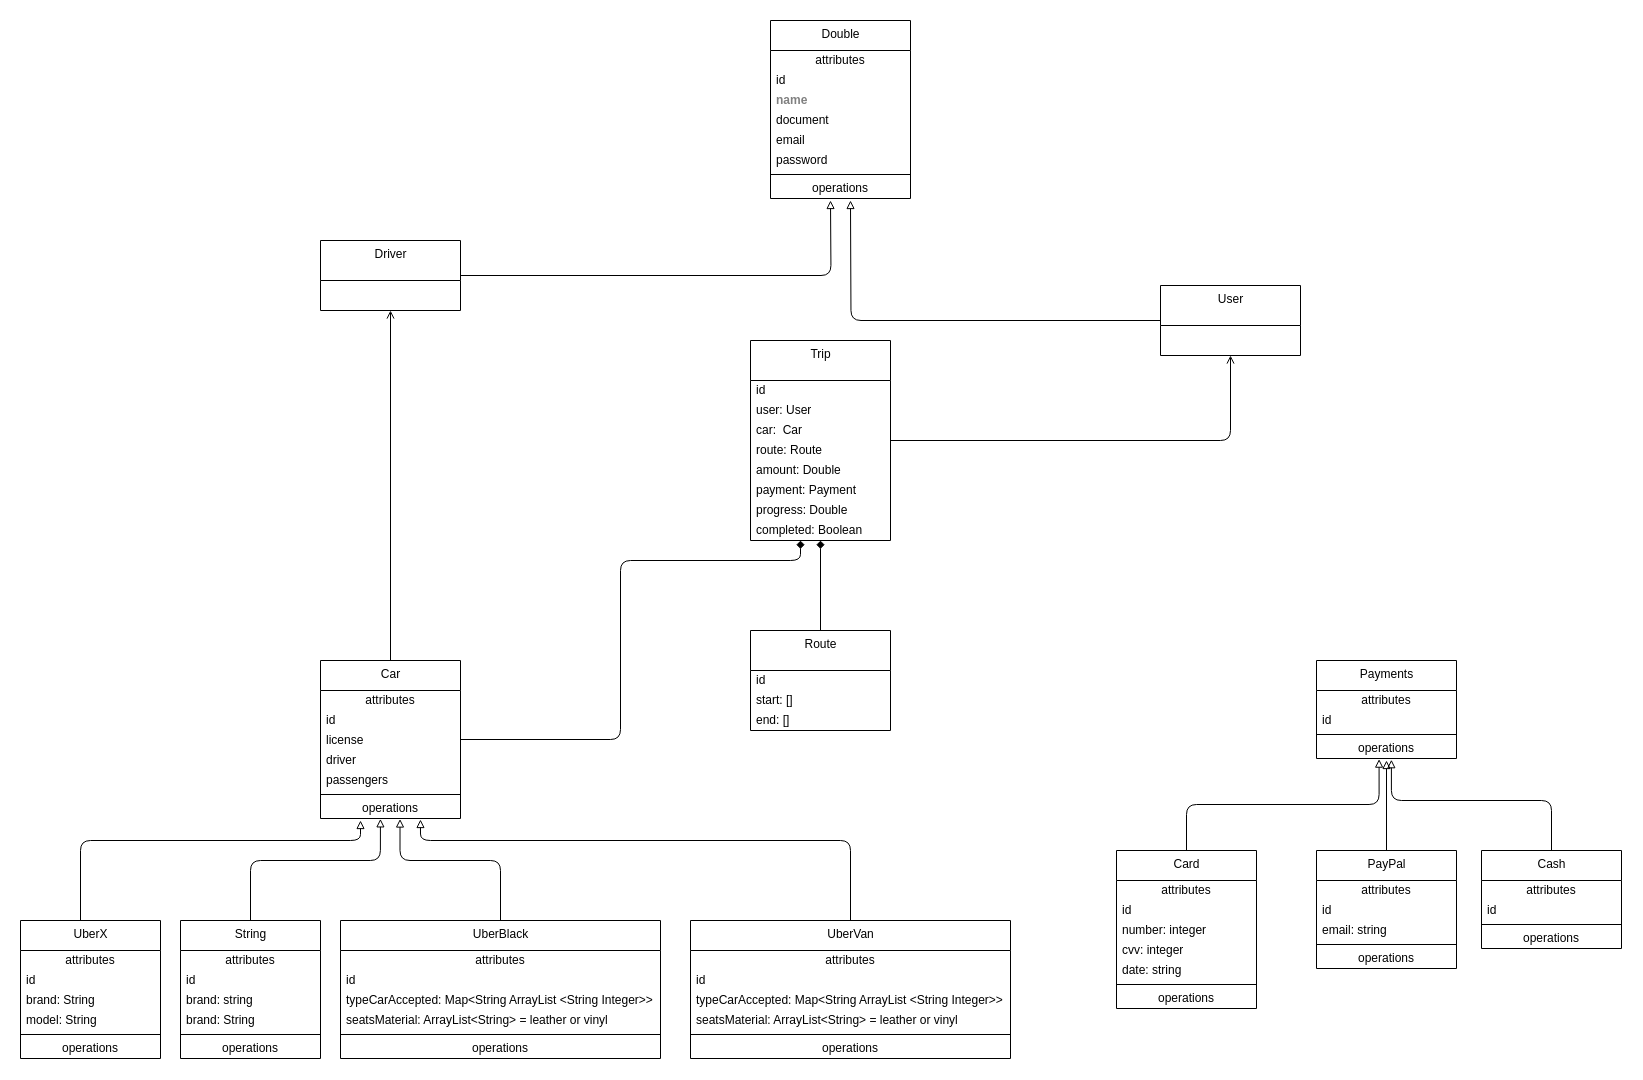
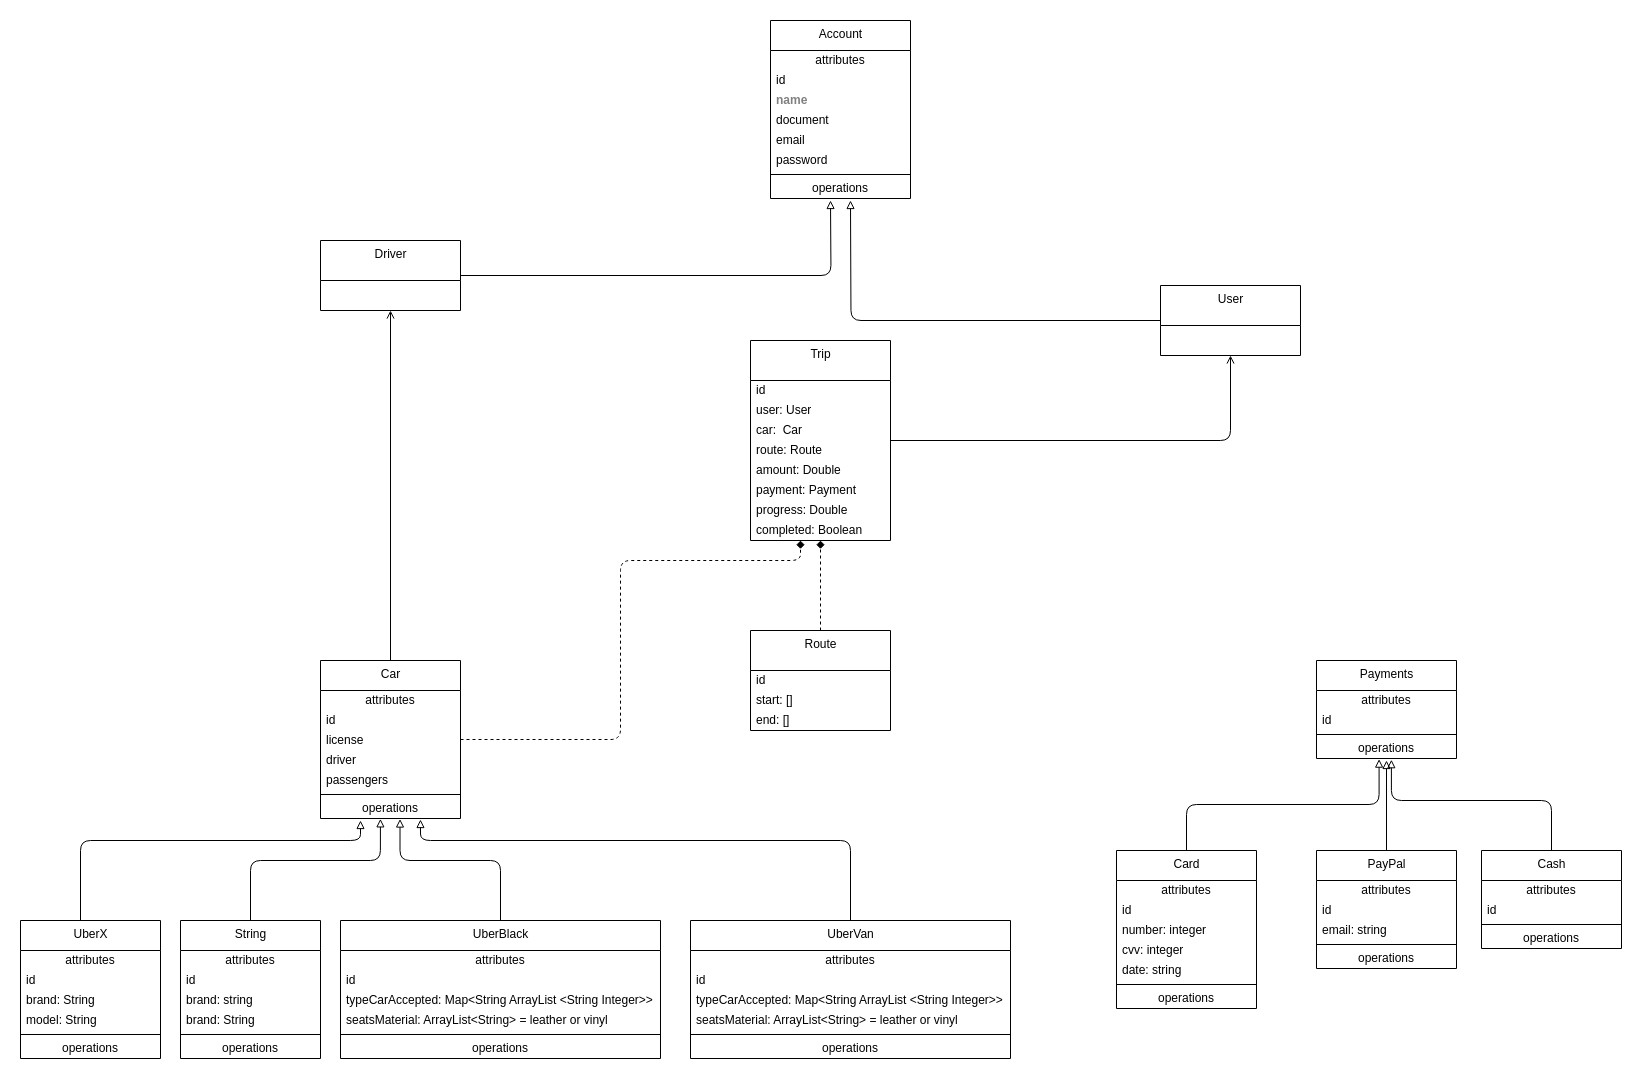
- <mxCell id="2" value="Double" style="swimlane;fontStyle=0;align=center;verticalAlign=top;childLayout=stackLayout;horizontal=1;startSize=30;horizontalStack=0;resizeParent=1;resizeParentMax=0;resizeLast=0;collapsible=0;marginBottom=0;html=1;" parent="1" vertex="1"><mxGeometry x="770" y="20" width="140" height="178" as="geometry" /></mxCell>
+ <mxCell id="2" value="Account" style="swimlane;fontStyle=0;align=center;verticalAlign=top;childLayout=stackLayout;horizontal=1;startSize=30;horizontalStack=0;resizeParent=1;resizeParentMax=0;resizeLast=0;collapsible=0;marginBottom=0;html=1;" parent="1" vertex="1"><mxGeometry x="770" y="20" width="140" height="178" as="geometry" /></mxCell>
- <mxCell id="94" style="edgeStyle=orthogonalEdgeStyle;html=1;entryX=0.5;entryY=1;entryDx=0;entryDy=0;endArrow=diamond;endFill=1;" parent="1" source="95" target="85" edge="1"><mxGeometry relative="1" as="geometry" /></mxCell>
+ <mxCell id="94" style="edgeStyle=orthogonalEdgeStyle;html=1;entryX=0.5;entryY=1;entryDx=0;entryDy=0;endArrow=diamond;endFill=1;dashed=1;" parent="1" source="95" target="85" edge="1"><mxGeometry relative="1" as="geometry" /></mxCell>
- <mxCell id="67" style="edgeStyle=orthogonalEdgeStyle;html=1;endArrow=diamond;endFill=1;" parent="1" source="68" edge="1" target="85"><mxGeometry relative="1" as="geometry"><mxPoint x="790" y="410" as="targetPoint" /><Array as="points"><mxPoint x="620" y="739" /><mxPoint x="620" y="560" /><mxPoint x="800" y="560" /></Array></mxGeometry></mxCell>
+ <mxCell id="67" style="edgeStyle=orthogonalEdgeStyle;html=1;endArrow=diamond;endFill=1;dashed=1;" parent="1" source="68" edge="1" target="85"><mxGeometry relative="1" as="geometry"><mxPoint x="790" y="410" as="targetPoint" /><Array as="points"><mxPoint x="620" y="739" /><mxPoint x="620" y="560" /><mxPoint x="800" y="560" /></Array></mxGeometry></mxCell>
